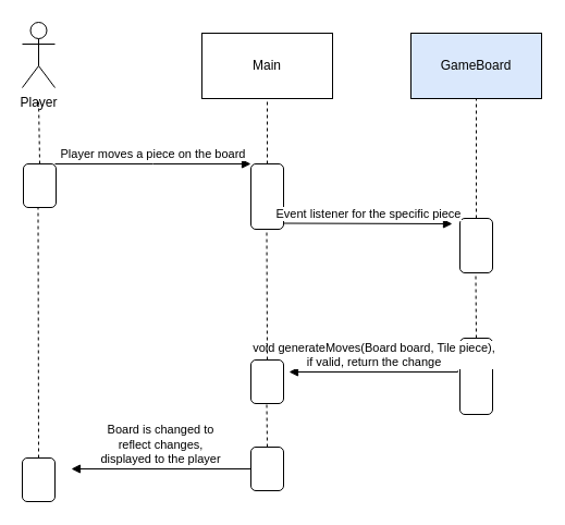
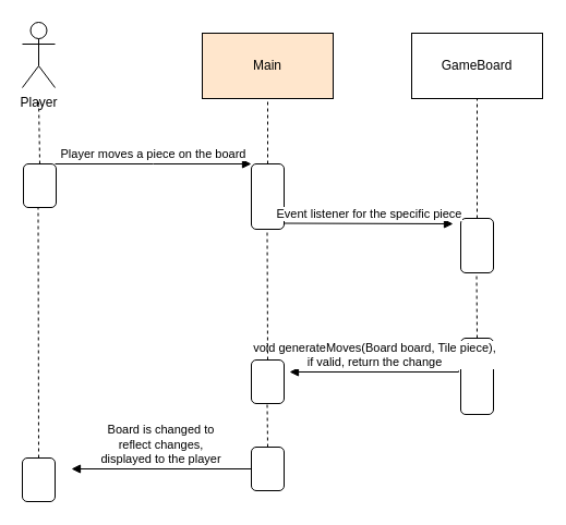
- <mxCell id="2" value="Main" style="rounded=0;whiteSpace=wrap;html=1;" parent="1" vertex="1"><mxGeometry x="185" y="30" width="120" height="60" as="geometry" /></mxCell>
+ <mxCell id="2" value="Main" style="rounded=0;whiteSpace=wrap;html=1;fillColor=#ffe6cc;" parent="1" vertex="1"><mxGeometry x="185" y="30" width="120" height="60" as="geometry" /></mxCell>
- <mxCell id="3" value="GameBoard" style="rounded=0;whiteSpace=wrap;html=1;fillColor=#dae8fc;" parent="1" vertex="1"><mxGeometry x="377" y="30" width="120" height="60" as="geometry" /></mxCell>
+ <mxCell id="3" value="GameBoard" style="rounded=0;whiteSpace=wrap;html=1;" parent="1" vertex="1"><mxGeometry x="377" y="30" width="120" height="60" as="geometry" /></mxCell>
